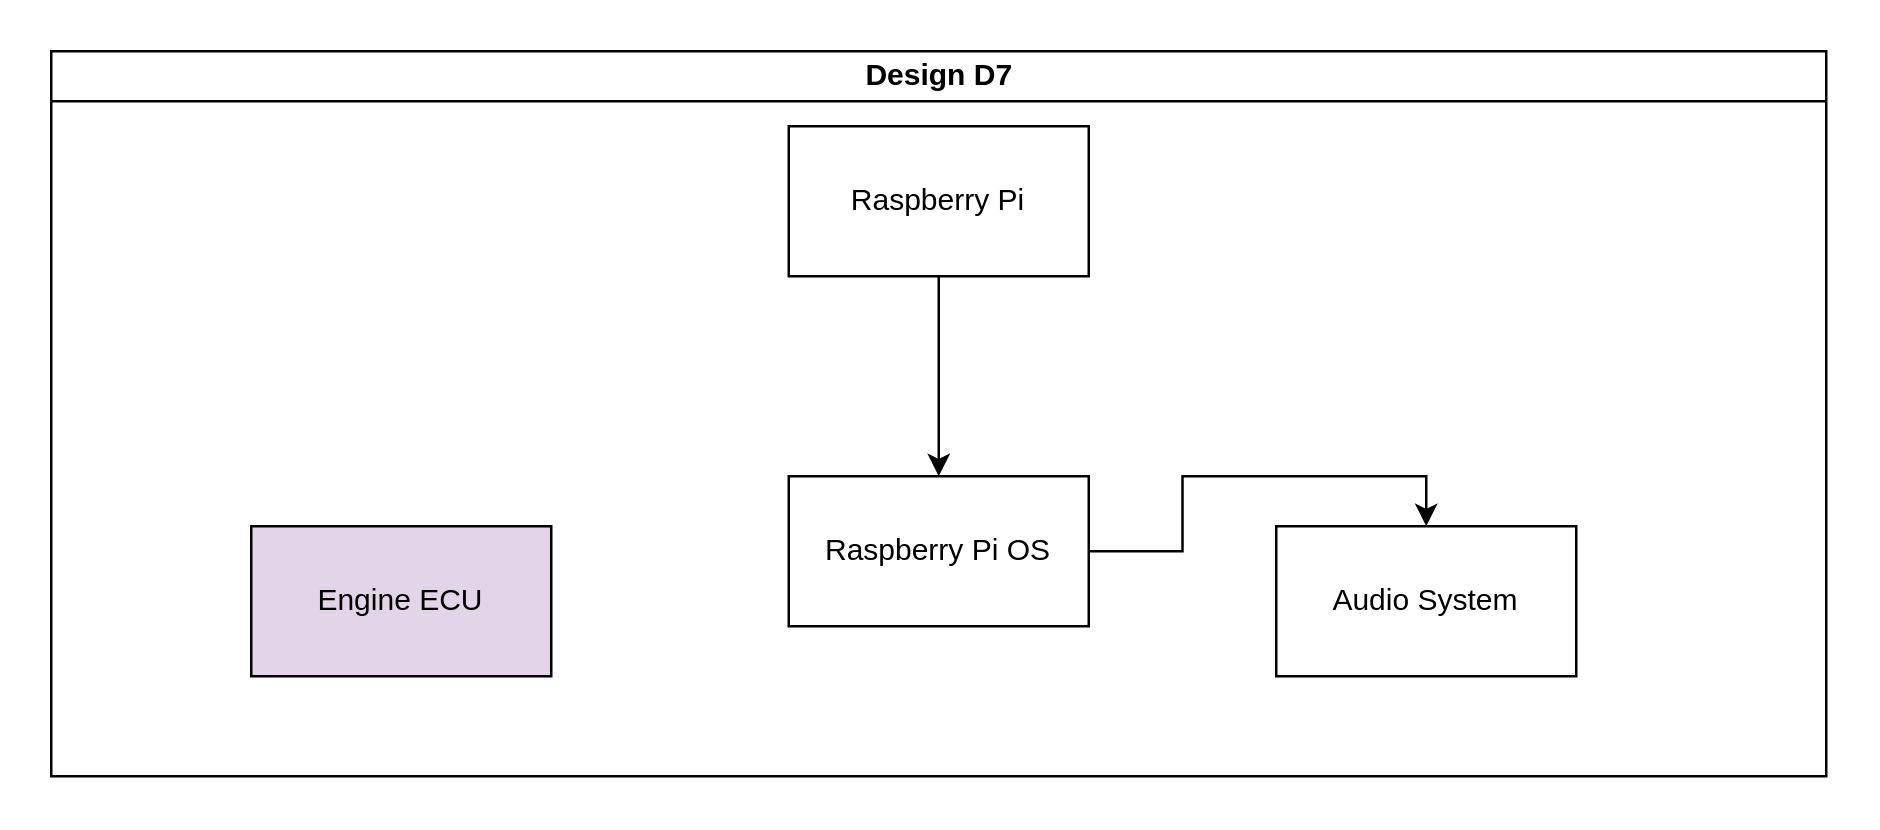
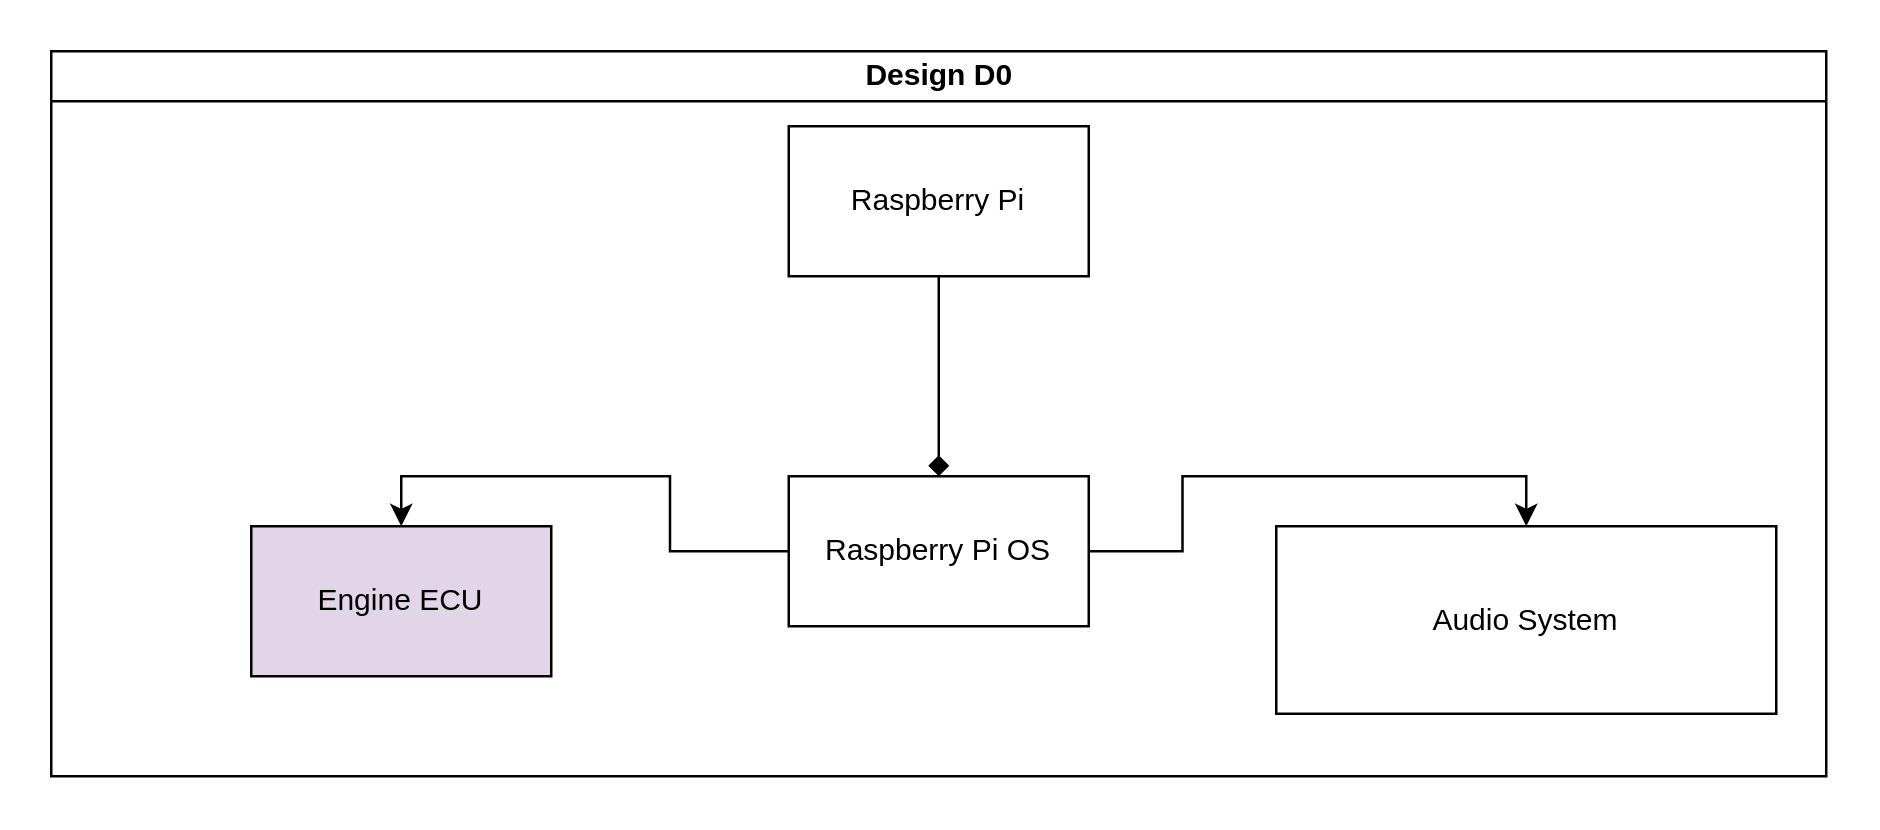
- <mxCell id="2" value="Design D7" style="swimlane;html=1;startSize=20;horizontal=1;containerType=tree;glass=0;" parent="1" vertex="1"><mxGeometry x="20" y="20" width="710" height="290" as="geometry" /></mxCell>
+ <mxCell id="2" value="Design D0" style="swimlane;html=1;startSize=20;horizontal=1;containerType=tree;glass=0;" parent="1" vertex="1"><mxGeometry x="20" y="20" width="710" height="290" as="geometry" /></mxCell>
- <mxCell id="8" style="edgeStyle=orthogonalEdgeStyle;rounded=0;orthogonalLoop=1;jettySize=auto;html=1;entryX=0.5;entryY=0;entryDx=0;entryDy=0;" edge="1" parent="2" source="9" target="5"><mxGeometry relative="1" as="geometry" /></mxCell>
+ <mxCell id="8" style="edgeStyle=orthogonalEdgeStyle;rounded=0;orthogonalLoop=1;jettySize=auto;html=1;entryX=0.5;entryY=0;entryDx=0;entryDy=0;endArrow=diamond;" edge="1" parent="2" source="9" target="5"><mxGeometry relative="1" as="geometry" /></mxCell>
+ <mxCell id="3" style="edgeStyle=orthogonalEdgeStyle;rounded=0;orthogonalLoop=1;jettySize=auto;html=1;entryX=0.5;entryY=0;entryDx=0;entryDy=0;" edge="1" parent="2" source="5" target="6"><mxGeometry relative="1" as="geometry" /></mxCell>
- <mxCell id="7" value="Audio System" style="rounded=0;whiteSpace=wrap;html=1;" vertex="1" parent="2"><mxGeometry x="490" y="190" width="120" height="60" as="geometry" /></mxCell>
+ <mxCell id="7" value="Audio System" style="rounded=0;whiteSpace=wrap;html=1;" vertex="1" parent="2"><mxGeometry x="490" y="190" width="200" height="75" as="geometry" /></mxCell>
